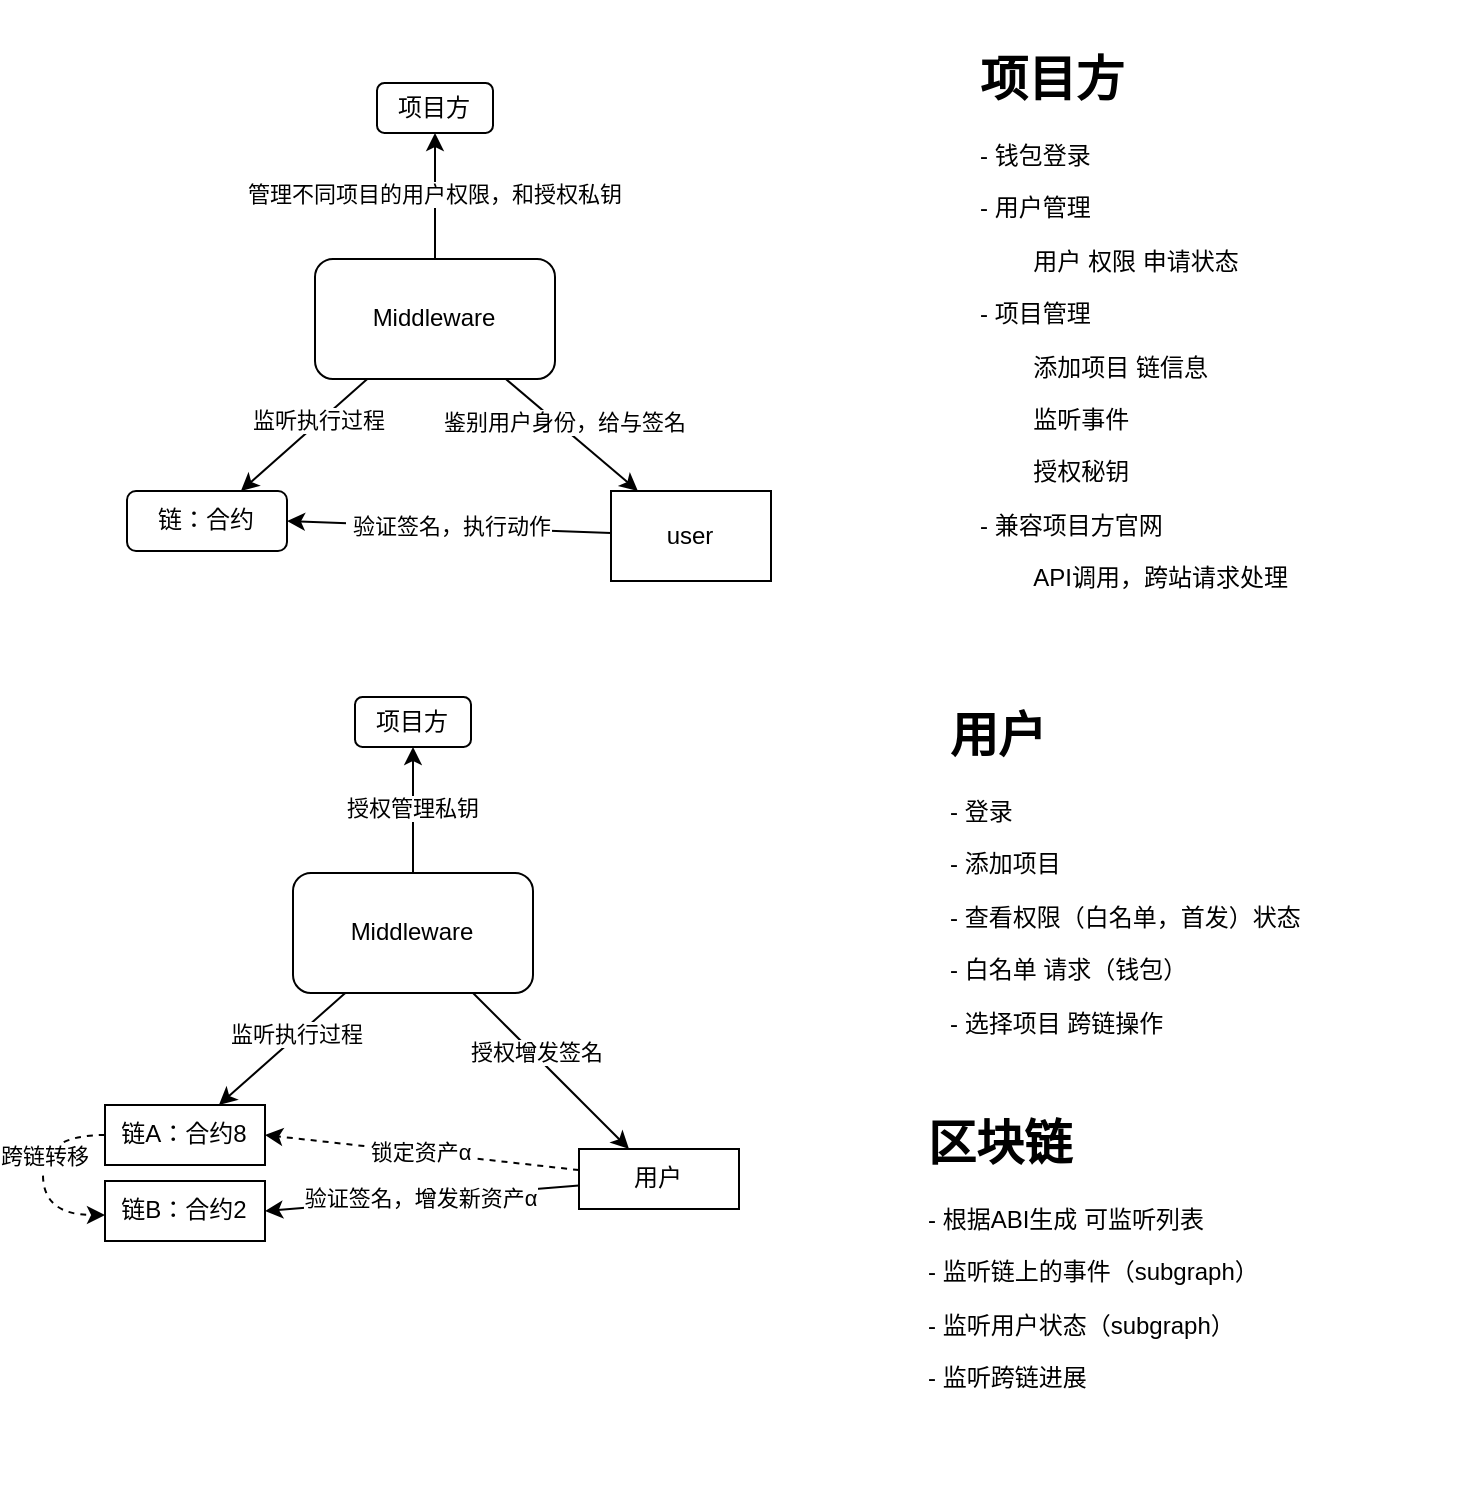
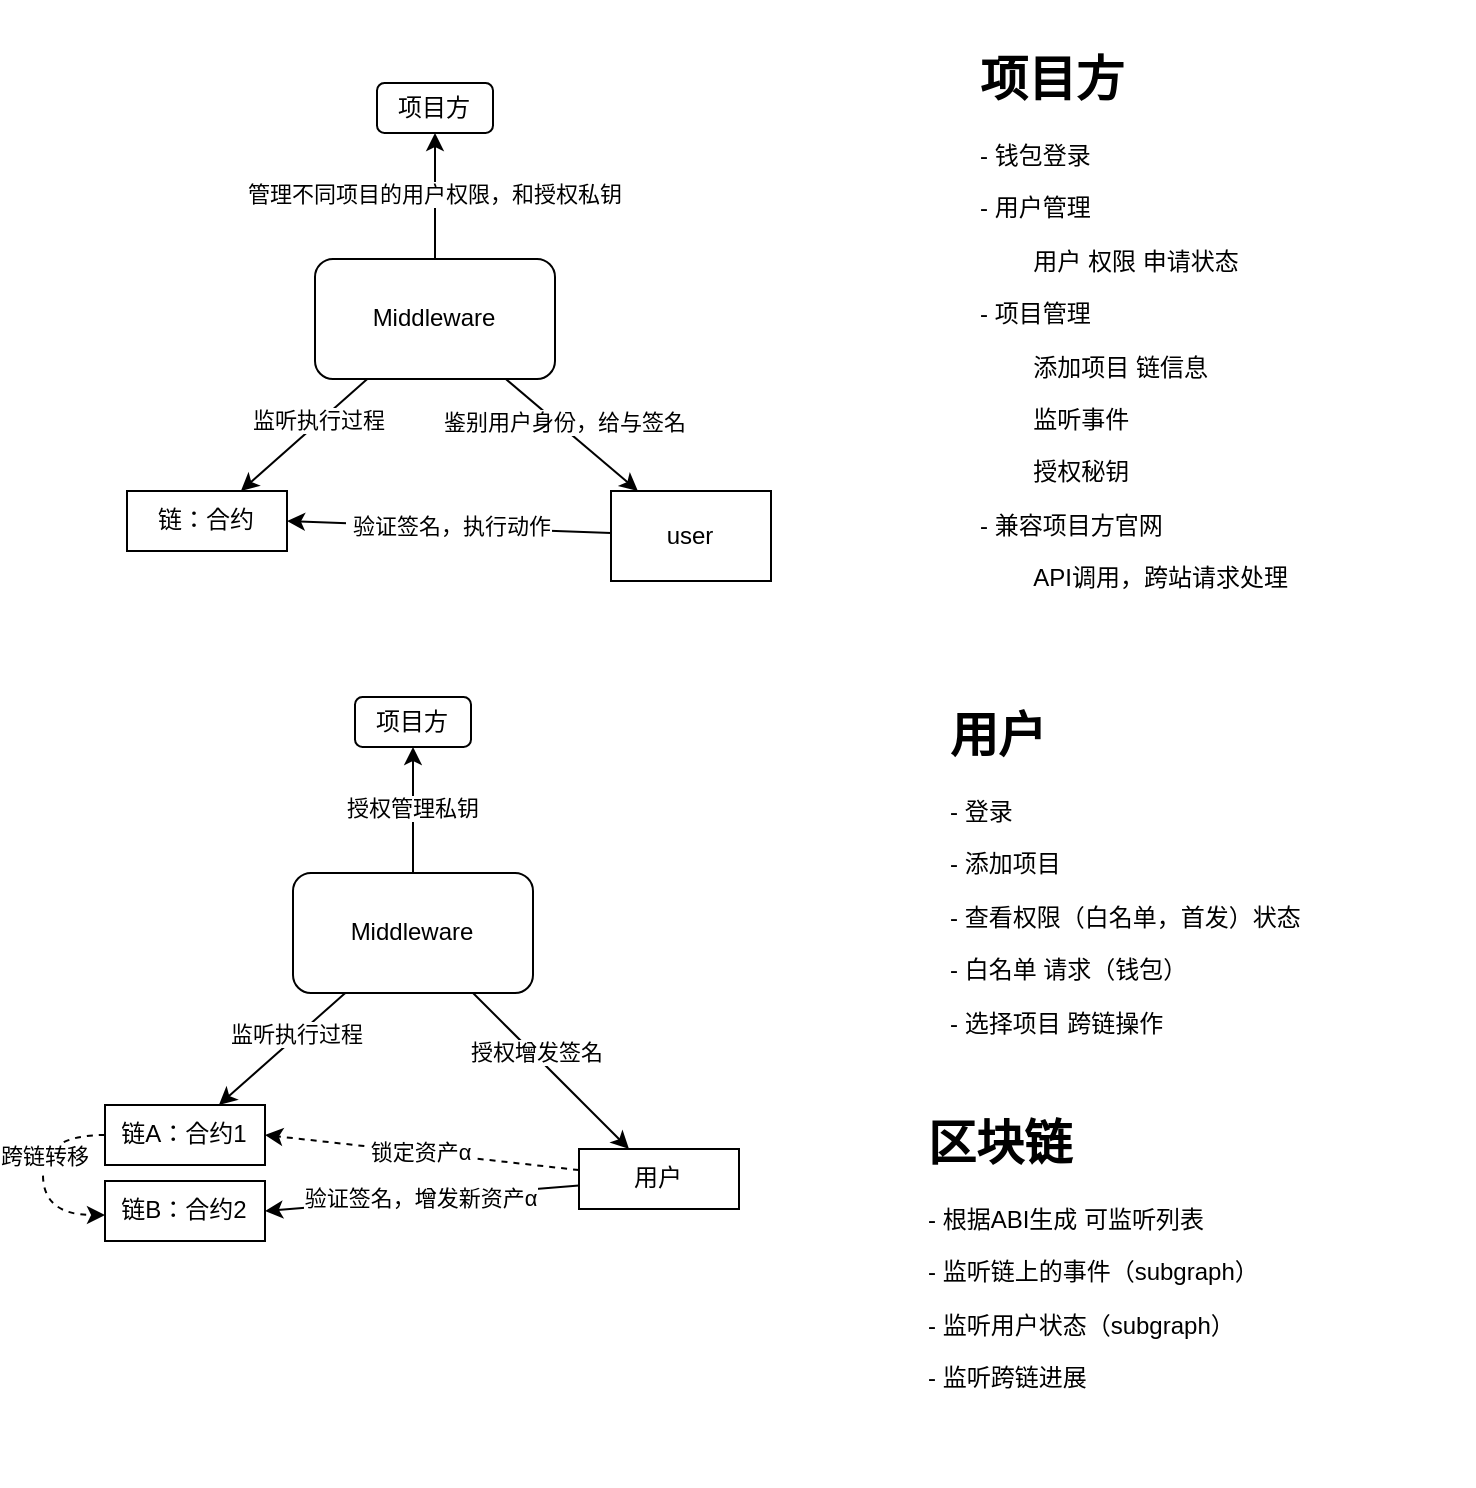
- <mxCell id="11" value="链：合约" style="whiteSpace=wrap;html=1;rounded=1;" vertex="1" parent="1"><mxGeometry x="62" y="245" width="80" height="30" as="geometry" /></mxCell>
+ <mxCell id="11" value="链：合约" style="rounded=0;whiteSpace=wrap;html=1;" vertex="1" parent="1"><mxGeometry x="62" y="245" width="80" height="30" as="geometry" /></mxCell>
- <mxCell id="22" value="链A：合约8" style="rounded=0;whiteSpace=wrap;html=1;" vertex="1" parent="1"><mxGeometry x="51" y="552" width="80" height="30" as="geometry" /></mxCell>
+ <mxCell id="22" value="链A：合约1" style="rounded=0;whiteSpace=wrap;html=1;" vertex="1" parent="1"><mxGeometry x="51" y="552" width="80" height="30" as="geometry" /></mxCell>
